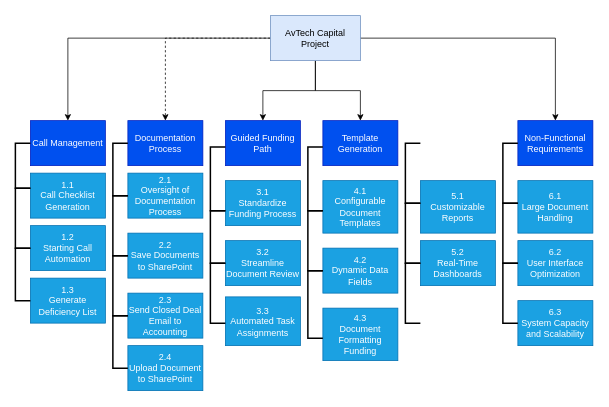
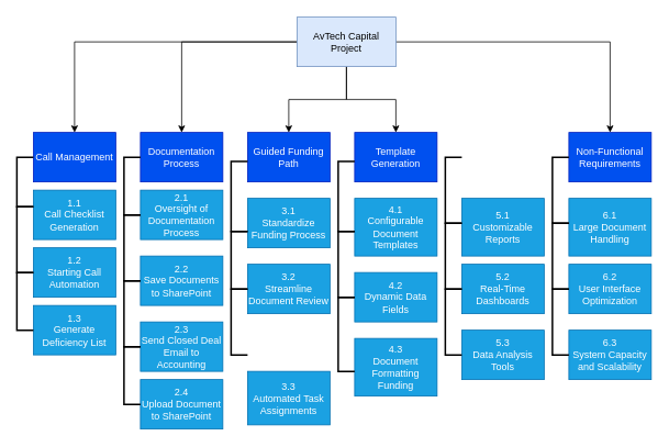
- <mxCell id="4" style="edgeStyle=orthogonalEdgeStyle;rounded=0;orthogonalLoop=1;jettySize=auto;html=1;dashed=1;" edge="1" parent="1" source="7" target="9"><mxGeometry relative="1" as="geometry" /></mxCell>
+ <mxCell id="4" style="edgeStyle=orthogonalEdgeStyle;rounded=0;orthogonalLoop=1;jettySize=auto;html=1;" edge="1" parent="1" source="7" target="9"><mxGeometry relative="1" as="geometry" /></mxCell>
- <mxCell id="15" value="3.3&lt;br&gt;Automated Task Assignments" style="whiteSpace=wrap;html=1;fillColor=#1ba1e2;fontColor=#ffffff;strokeColor=#006EAF;" parent="1" vertex="1"><mxGeometry x="300" y="395" width="100" height="65" as="geometry" /></mxCell>
+ <mxCell id="15" value="3.3&lt;br&gt;Automated Task Assignments" style="whiteSpace=wrap;html=1;fillColor=#1ba1e2;fontColor=#ffffff;strokeColor=#006EAF;" parent="1" vertex="1"><mxGeometry x="300" y="450" width="100" height="65" as="geometry" /></mxCell>
+ <mxCell id="32" value="5.3&lt;br&gt;Data Analysis Tools" style="whiteSpace=wrap;html=1;fillColor=#1ba1e2;fontColor=#ffffff;strokeColor=#006EAF;" parent="1" vertex="1"><mxGeometry x="560" y="400" width="100" height="60" as="geometry" /></mxCell>
